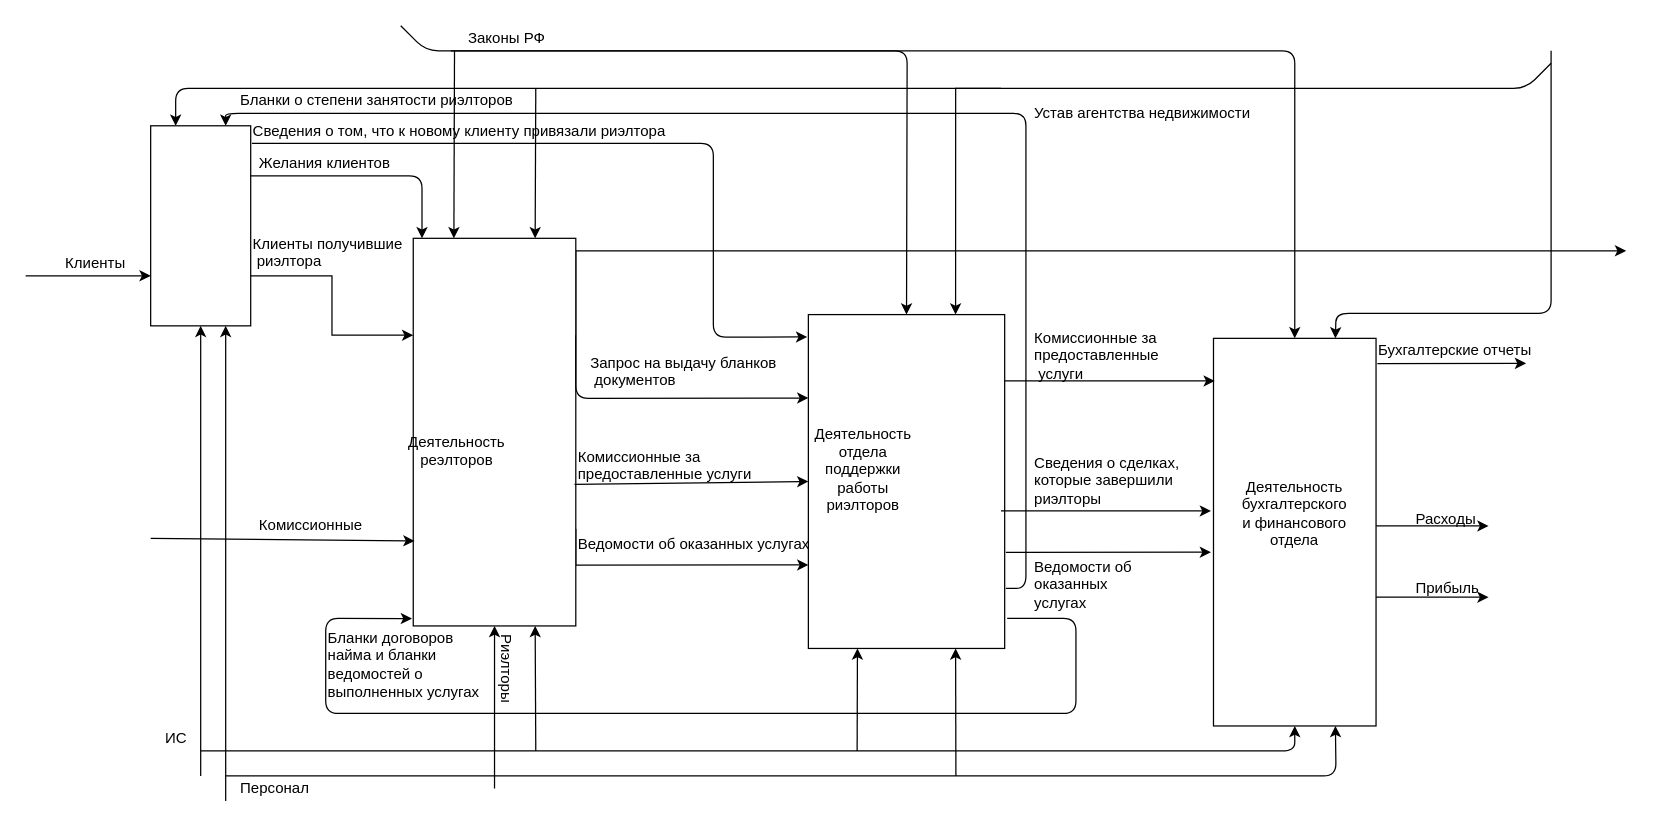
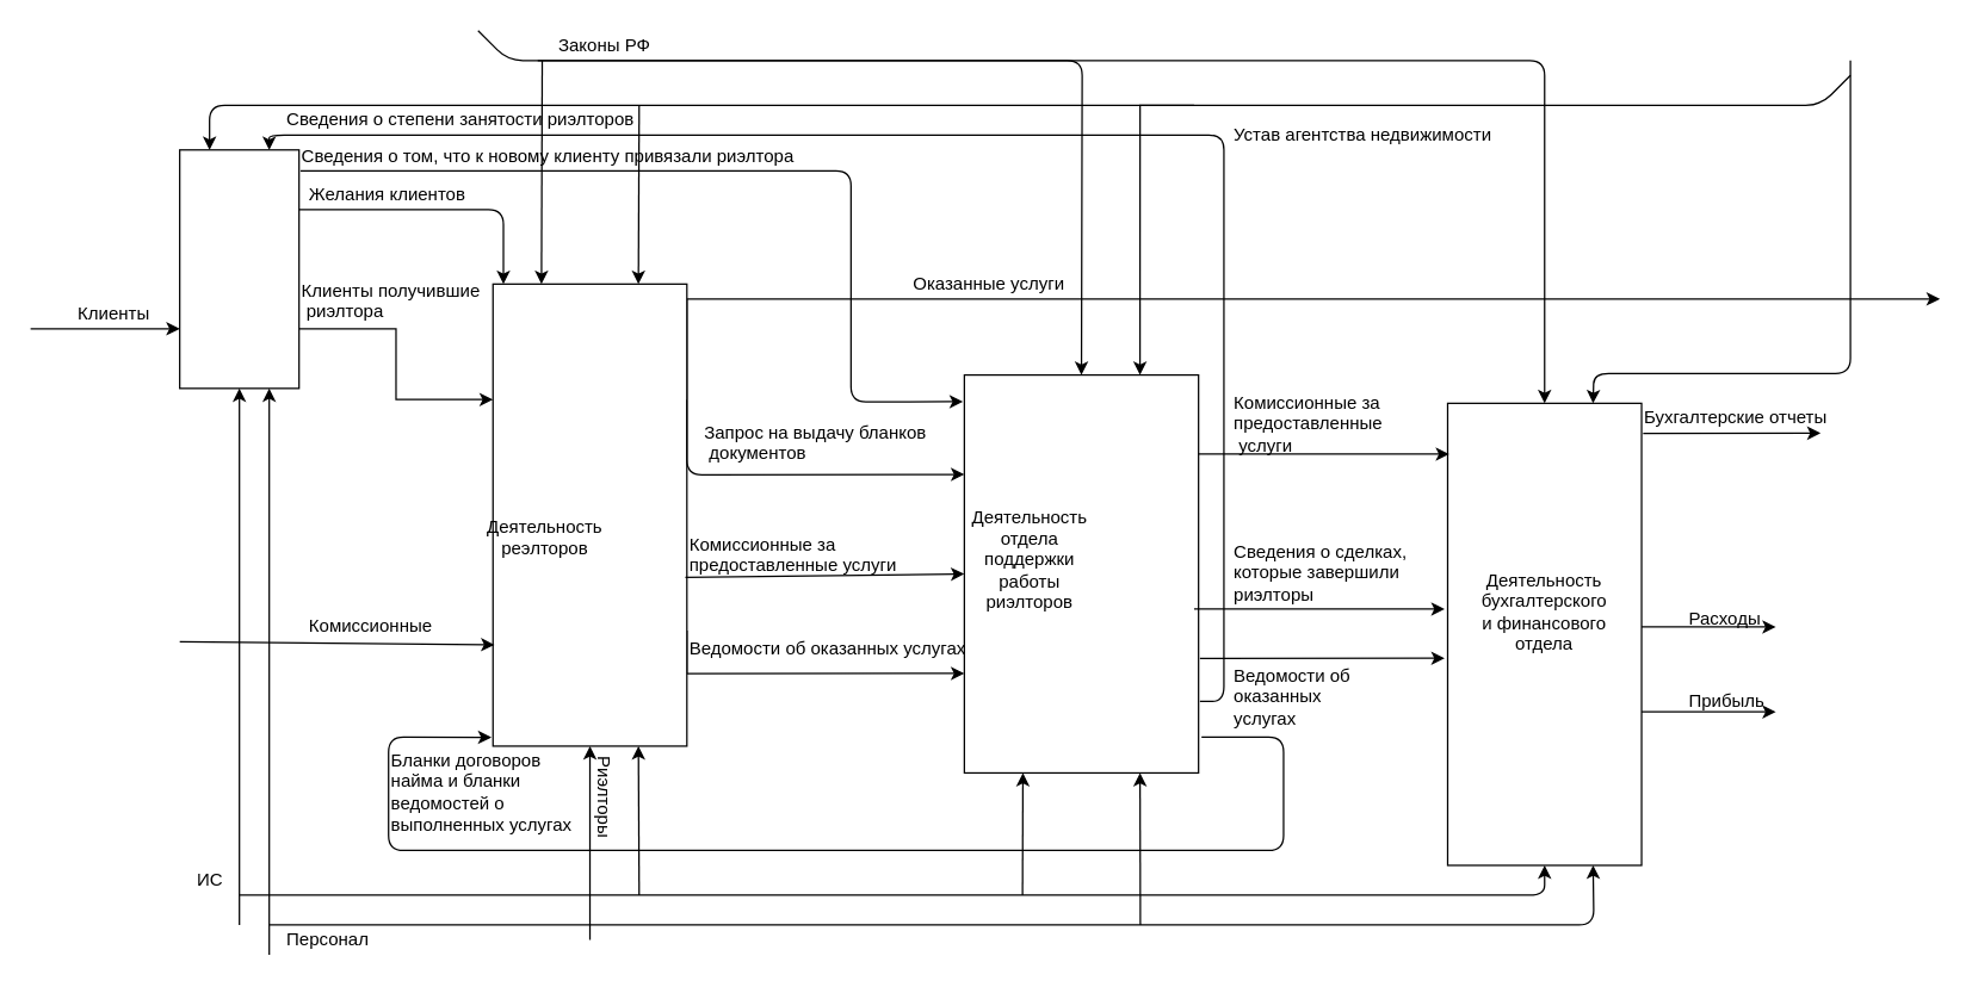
- <mxCell id="27" value="Бланки о степени занятости риэлторов" style="text;html=1;resizable=0;points=[];autosize=1;align=left;verticalAlign=top;spacingTop=-4;" parent="1" vertex="1"><mxGeometry x="190" width="250" height="20" as="geometry" y="70" /></mxCell>
+ <mxCell id="27" value="Сведения о степени занятости риэлторов" style="text;html=1;resizable=0;points=[];autosize=1;align=left;verticalAlign=top;spacingTop=-4;" parent="1" vertex="1"><mxGeometry x="190" width="250" height="20" as="geometry" y="70" /></mxCell>
+ <mxCell id="19" value="Оказанные услуги" style="text;html=1;resizable=0;points=[];autosize=1;align=left;verticalAlign=top;spacingTop=-4;" parent="1" vertex="1"><mxGeometry x="610" y="180" width="120" height="20" as="geometry" /></mxCell>
